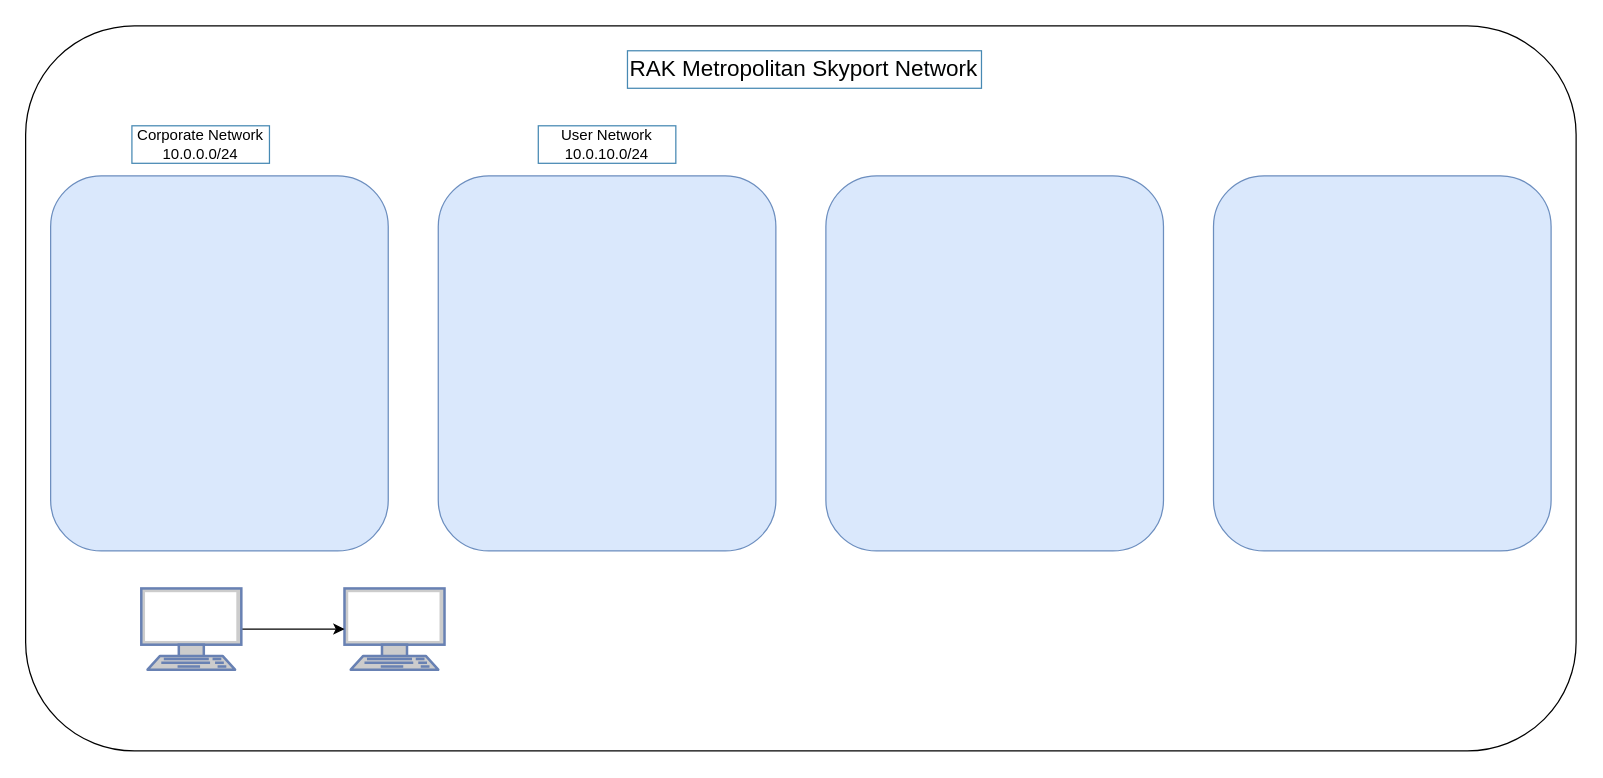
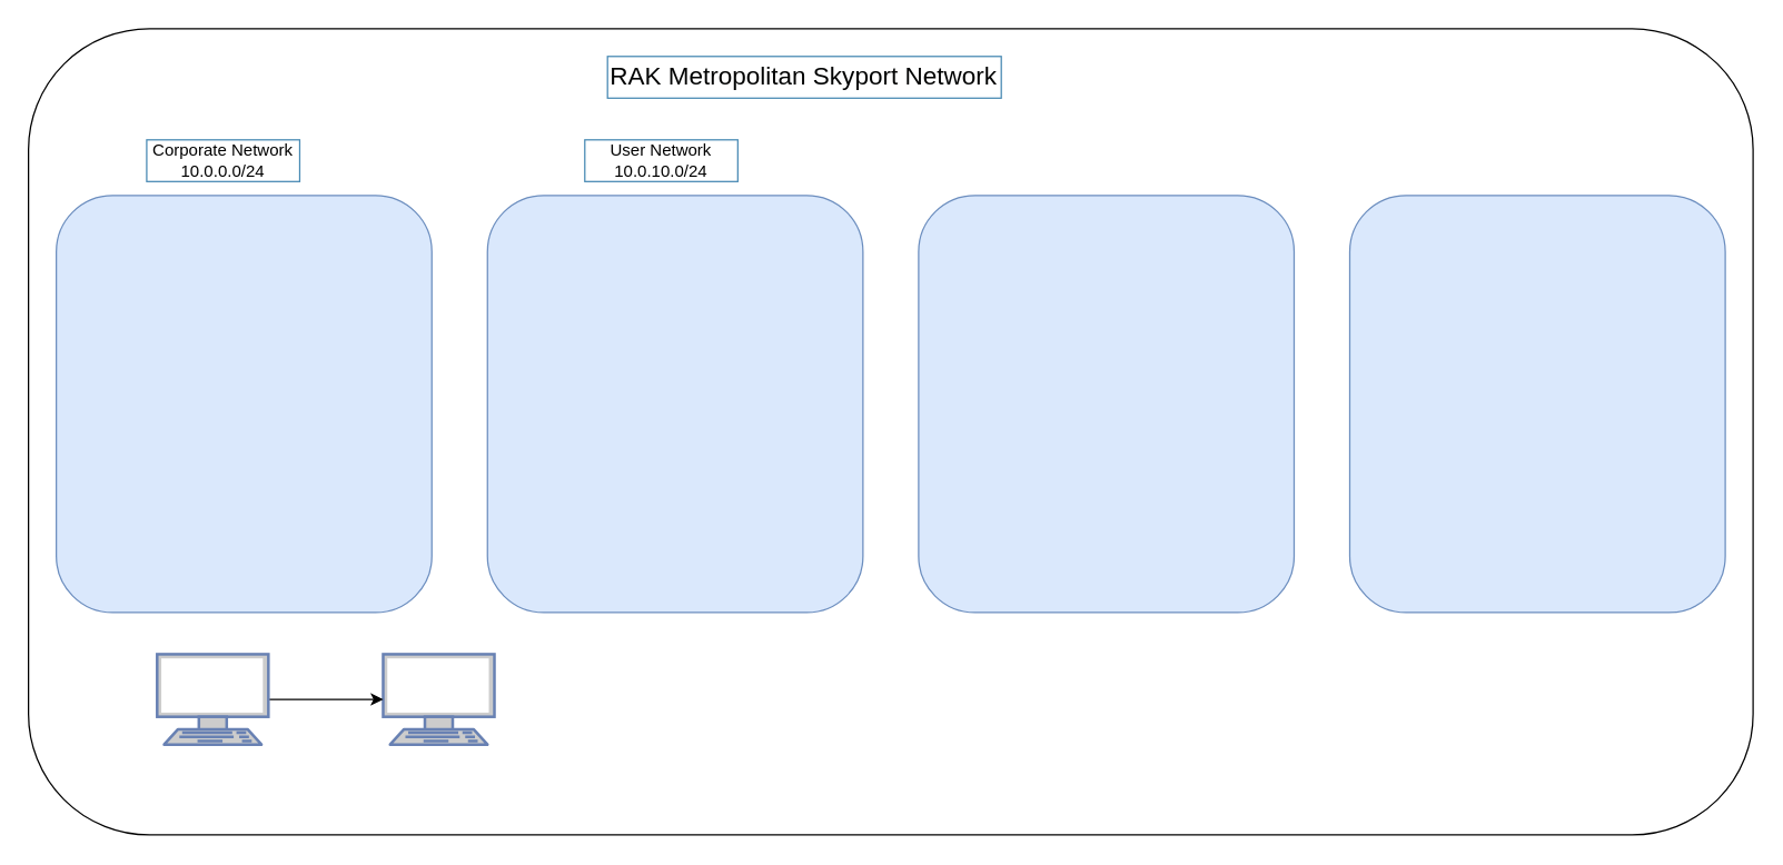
- <mxCell id="5" value="&lt;div&gt;&lt;font style=&quot;font-size: 18px;&quot; color=&quot;#020303&quot;&gt;RAK Metropolitan Skyport Network&lt;br&gt;&lt;/font&gt;&lt;/div&gt;" style="text;html=1;strokeColor=#4789b3;fillColor=none;align=center;verticalAlign=middle;whiteSpace=wrap;rounded=0;fontColor=#4789b3;" parent="1" vertex="1"><mxGeometry x="501.32" y="40" width="283.12" height="30" as="geometry" /></mxCell>
+ <mxCell id="5" value="&lt;div&gt;&lt;font style=&quot;font-size: 18px;&quot; color=&quot;#020303&quot;&gt;RAK Metropolitan Skyport Network&lt;br&gt;&lt;/font&gt;&lt;/div&gt;" style="text;html=1;strokeColor=#4789b3;fillColor=none;align=center;verticalAlign=middle;whiteSpace=wrap;rounded=0;fontColor=#4789b3;" parent="1" vertex="1"><mxGeometry x="436.32" y="40" width="283.12" height="30" as="geometry" /></mxCell>
- <mxCell id="4" value="&lt;div&gt;User Network&lt;/div&gt;&lt;div&gt;10.0.10.0/24&lt;/div&gt;" style="text;html=1;strokeColor=#4789b3;fillColor=default;align=center;verticalAlign=middle;whiteSpace=wrap;rounded=0;" parent="1" vertex="1"><mxGeometry x="430" y="100" width="110" height="30" as="geometry" /></mxCell>
+ <mxCell id="4" value="&lt;div&gt;User Network&lt;/div&gt;&lt;div&gt;10.0.10.0/24&lt;/div&gt;" style="text;html=1;strokeColor=#4789b3;fillColor=default;align=center;verticalAlign=middle;whiteSpace=wrap;rounded=0;" parent="1" vertex="1"><mxGeometry x="420" y="100" width="110" height="30" as="geometry" /></mxCell>
